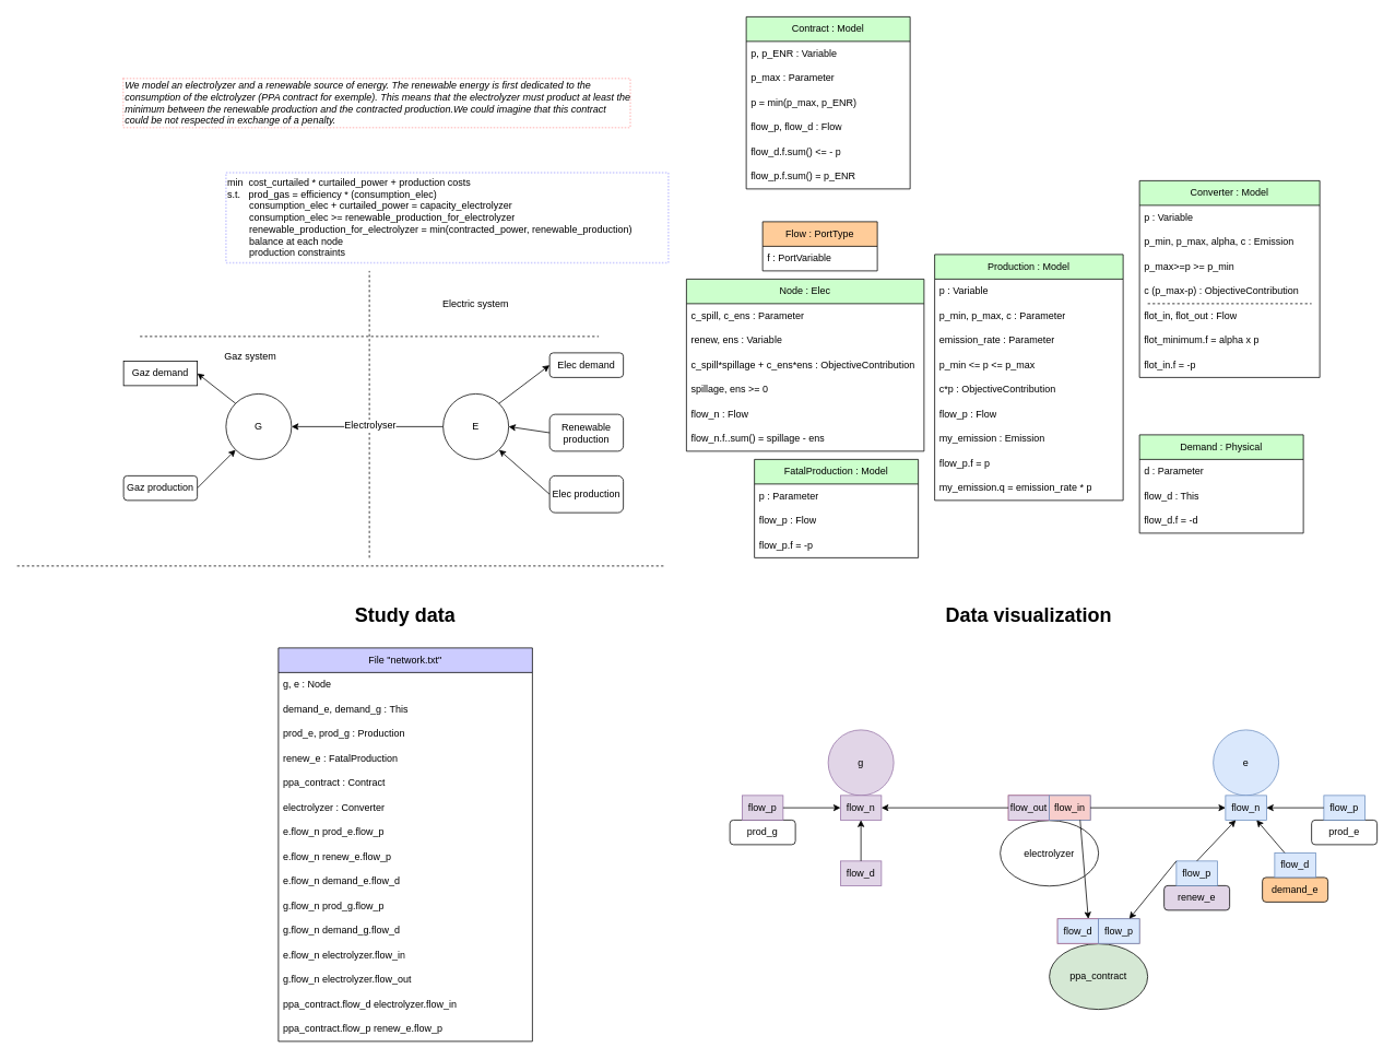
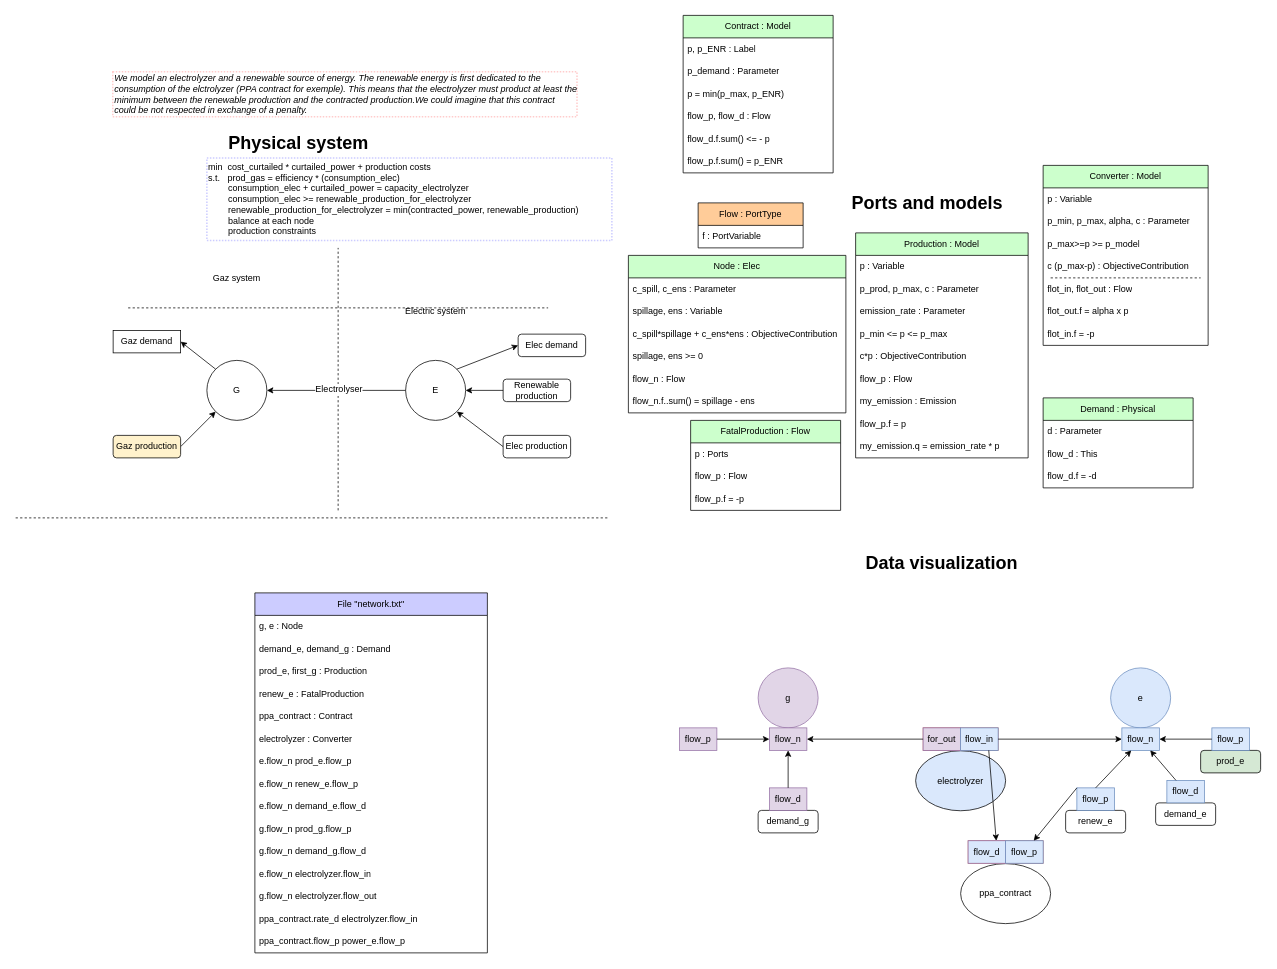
- <mxCell id="115" value="p, p_ENR : Variable" style="text;strokeColor=none;fillColor=none;align=left;verticalAlign=middle;spacingLeft=4;spacingRight=4;overflow=hidden;points=[[0,0.5],[1,0.5]];portConstraint=eastwest;rotatable=0;whiteSpace=wrap;html=1;" parent="114" vertex="1"><mxGeometry y="30" width="200" height="30" as="geometry" /></mxCell>
+ <mxCell id="115" value="p, p_ENR : Label" style="text;strokeColor=none;fillColor=none;align=left;verticalAlign=middle;spacingLeft=4;spacingRight=4;overflow=hidden;points=[[0,0.5],[1,0.5]];portConstraint=eastwest;rotatable=0;whiteSpace=wrap;html=1;" parent="114" vertex="1"><mxGeometry y="30" width="200" height="30" as="geometry" /></mxCell>
- <mxCell id="116" value="p_max : Parameter" style="text;strokeColor=none;fillColor=none;align=left;verticalAlign=middle;spacingLeft=4;spacingRight=4;overflow=hidden;points=[[0,0.5],[1,0.5]];portConstraint=eastwest;rotatable=0;whiteSpace=wrap;html=1;" parent="114" vertex="1"><mxGeometry y="60" width="200" height="30" as="geometry" /></mxCell>
+ <mxCell id="116" value="p_demand : Parameter" style="text;strokeColor=none;fillColor=none;align=left;verticalAlign=middle;spacingLeft=4;spacingRight=4;overflow=hidden;points=[[0,0.5],[1,0.5]];portConstraint=eastwest;rotatable=0;whiteSpace=wrap;html=1;" parent="114" vertex="1"><mxGeometry y="60" width="200" height="30" as="geometry" /></mxCell>
+ <mxCell id="20" value="&lt;h1&gt;Physical system&lt;br&gt;&lt;/h1&gt;" style="text;html=1;strokeColor=none;fillColor=none;spacing=5;spacingTop=-20;whiteSpace=wrap;overflow=hidden;rounded=0;" parent="1" vertex="1"><mxGeometry x="299" y="170" width="250" height="40" as="geometry" /></mxCell>
+ <mxCell id="22" value="&lt;h1&gt;Ports and models&lt;br&gt;&lt;/h1&gt;" style="text;html=1;strokeColor=none;fillColor=none;spacing=5;spacingTop=-20;whiteSpace=wrap;overflow=hidden;rounded=0;" parent="21" vertex="1"><mxGeometry x="230" width="250" height="40" as="geometry" /></mxCell>
- <mxCell id="27" value="p_min, p_max, alpha, c : Emission" style="text;strokeColor=none;fillColor=none;align=left;verticalAlign=middle;spacingLeft=4;spacingRight=4;overflow=hidden;points=[[0,0.5],[1,0.5]];portConstraint=eastwest;rotatable=0;whiteSpace=wrap;html=1;" parent="25" vertex="1"><mxGeometry y="60" width="220" height="30" as="geometry" /></mxCell>
+ <mxCell id="27" value="p_min, p_max, alpha, c : Parameter" style="text;strokeColor=none;fillColor=none;align=left;verticalAlign=middle;spacingLeft=4;spacingRight=4;overflow=hidden;points=[[0,0.5],[1,0.5]];portConstraint=eastwest;rotatable=0;whiteSpace=wrap;html=1;" parent="25" vertex="1"><mxGeometry y="60" width="220" height="30" as="geometry" /></mxCell>
- <mxCell id="28" value="p_max&amp;gt;=p &amp;gt;= p_min" style="text;strokeColor=none;fillColor=none;align=left;verticalAlign=middle;spacingLeft=4;spacingRight=4;overflow=hidden;points=[[0,0.5],[1,0.5]];portConstraint=eastwest;rotatable=0;whiteSpace=wrap;html=1;" parent="25" vertex="1"><mxGeometry y="90" width="220" height="30" as="geometry" /></mxCell>
+ <mxCell id="28" value="p_max&amp;gt;=p &amp;gt;= p_model" style="text;strokeColor=none;fillColor=none;align=left;verticalAlign=middle;spacingLeft=4;spacingRight=4;overflow=hidden;points=[[0,0.5],[1,0.5]];portConstraint=eastwest;rotatable=0;whiteSpace=wrap;html=1;" parent="25" vertex="1"><mxGeometry y="90" width="220" height="30" as="geometry" /></mxCell>
- <mxCell id="5" value="Electric system" style="text;html=1;strokeColor=none;fillColor=none;align=center;verticalAlign=middle;whiteSpace=wrap;rounded=0;" parent="1" vertex="1"><mxGeometry x="525" y="350" width="110" height="40" as="geometry" /></mxCell>
+ <mxCell id="5" value="Electric system" style="text;html=1;strokeColor=none;fillColor=none;align=center;verticalAlign=middle;whiteSpace=wrap;rounded=0;" parent="1" vertex="1"><mxGeometry x="525" y="395" width="110" height="40" as="geometry" /></mxCell>
- <mxCell id="103" value="p_min, p_max, c : Parameter" style="text;strokeColor=none;fillColor=none;align=left;verticalAlign=middle;spacingLeft=4;spacingRight=4;overflow=hidden;points=[[0,0.5],[1,0.5]];portConstraint=eastwest;rotatable=0;whiteSpace=wrap;html=1;" parent="101" vertex="1"><mxGeometry y="60" width="230" height="30" as="geometry" /></mxCell>
+ <mxCell id="103" value="p_prod, p_max, c : Parameter" style="text;strokeColor=none;fillColor=none;align=left;verticalAlign=middle;spacingLeft=4;spacingRight=4;overflow=hidden;points=[[0,0.5],[1,0.5]];portConstraint=eastwest;rotatable=0;whiteSpace=wrap;html=1;" parent="101" vertex="1"><mxGeometry y="60" width="230" height="30" as="geometry" /></mxCell>
- <mxCell id="44" value="renew, ens : Variable" style="text;strokeColor=none;fillColor=none;align=left;verticalAlign=middle;spacingLeft=4;spacingRight=4;overflow=hidden;points=[[0,0.5],[1,0.5]];portConstraint=eastwest;rotatable=0;whiteSpace=wrap;html=1;" parent="42" vertex="1"><mxGeometry y="60" width="290" height="30" as="geometry" /></mxCell>
+ <mxCell id="44" value="spillage, ens : Variable" style="text;strokeColor=none;fillColor=none;align=left;verticalAlign=middle;spacingLeft=4;spacingRight=4;overflow=hidden;points=[[0,0.5],[1,0.5]];portConstraint=eastwest;rotatable=0;whiteSpace=wrap;html=1;" parent="42" vertex="1"><mxGeometry y="60" width="290" height="30" as="geometry" /></mxCell>
- <mxCell id="32" value="flot_minimum.f = alpha x p" style="text;strokeColor=none;fillColor=none;align=left;verticalAlign=middle;spacingLeft=4;spacingRight=4;overflow=hidden;points=[[0,0.5],[1,0.5]];portConstraint=eastwest;rotatable=0;whiteSpace=wrap;html=1;" parent="25" vertex="1"><mxGeometry y="180" width="220" height="30" as="geometry" /></mxCell>
+ <mxCell id="32" value="flot_out.f = alpha x p" style="text;strokeColor=none;fillColor=none;align=left;verticalAlign=middle;spacingLeft=4;spacingRight=4;overflow=hidden;points=[[0,0.5],[1,0.5]];portConstraint=eastwest;rotatable=0;whiteSpace=wrap;html=1;" parent="25" vertex="1"><mxGeometry y="180" width="220" height="30" as="geometry" /></mxCell>
- <mxCell id="4" value="Gaz system" style="text;html=1;strokeColor=none;fillColor=none;align=center;verticalAlign=middle;whiteSpace=wrap;rounded=0;" parent="1" vertex="1"><mxGeometry x="250" y="415" width="110" height="40" as="geometry" /></mxCell>
+ <mxCell id="4" value="Gaz system" style="text;html=1;strokeColor=none;fillColor=none;align=center;verticalAlign=middle;whiteSpace=wrap;rounded=0;" parent="1" vertex="1"><mxGeometry x="260" y="350" width="110" height="40" as="geometry" /></mxCell>
- <mxCell id="14" value="Elec demand" style="rounded=1;whiteSpace=wrap;html=1;" parent="1" vertex="1"><mxGeometry x="670" y="430" width="90" height="30" as="geometry" /></mxCell>
+ <mxCell id="14" value="Elec demand" style="rounded=1;whiteSpace=wrap;html=1;" parent="1" vertex="1"><mxGeometry x="690" y="445" width="90" height="30" as="geometry" /></mxCell>
- <mxCell id="112" value="Renewable production" style="rounded=1;whiteSpace=wrap;html=1;" parent="1" vertex="1"><mxGeometry x="670" y="505" width="90" height="45" as="geometry" /></mxCell>
+ <mxCell id="112" value="Renewable production" style="rounded=1;whiteSpace=wrap;html=1;" parent="1" vertex="1"><mxGeometry x="670" y="505" width="90" height="30" as="geometry" /></mxCell>
- <mxCell id="38" value="FatalProduction : Model" style="swimlane;fontStyle=0;childLayout=stackLayout;horizontal=1;startSize=30;horizontalStack=0;resizeParent=1;resizeParentMax=0;resizeLast=0;collapsible=1;marginBottom=0;whiteSpace=wrap;html=1;fillColor=#CCFFCC;fontColor=#000000;" parent="21" vertex="1"><mxGeometry x="20" y="310" width="200" height="120" as="geometry" /></mxCell>
+ <mxCell id="38" value="FatalProduction : Flow" style="swimlane;fontStyle=0;childLayout=stackLayout;horizontal=1;startSize=30;horizontalStack=0;resizeParent=1;resizeParentMax=0;resizeLast=0;collapsible=1;marginBottom=0;whiteSpace=wrap;html=1;fillColor=#CCFFCC;fontColor=#000000;" parent="21" vertex="1"><mxGeometry x="20" y="310" width="200" height="120" as="geometry" /></mxCell>
- <mxCell id="12" value="Gaz production" style="rounded=1;whiteSpace=wrap;html=1;" parent="1" vertex="1"><mxGeometry x="150" y="580" width="90" height="30" as="geometry" /></mxCell>
+ <mxCell id="12" value="Gaz production" style="rounded=1;whiteSpace=wrap;html=1;fillColor=#fff2cc;" parent="1" vertex="1"><mxGeometry x="150" y="580" width="90" height="30" as="geometry" /></mxCell>
- <mxCell id="13" value="Elec production" style="rounded=1;whiteSpace=wrap;html=1;" parent="1" vertex="1"><mxGeometry x="670" y="580" width="90" height="45" as="geometry" /></mxCell>
+ <mxCell id="13" value="Elec production" style="rounded=1;whiteSpace=wrap;html=1;" parent="1" vertex="1"><mxGeometry x="670" y="580" width="90" height="30" as="geometry" /></mxCell>
- <mxCell id="39" value="p : Parameter" style="text;strokeColor=none;fillColor=none;align=left;verticalAlign=middle;spacingLeft=4;spacingRight=4;overflow=hidden;points=[[0,0.5],[1,0.5]];portConstraint=eastwest;rotatable=0;whiteSpace=wrap;html=1;" parent="38" vertex="1"><mxGeometry y="30" width="200" height="30" as="geometry" /></mxCell>
+ <mxCell id="39" value="p : Ports" style="text;strokeColor=none;fillColor=none;align=left;verticalAlign=middle;spacingLeft=4;spacingRight=4;overflow=hidden;points=[[0,0.5],[1,0.5]];portConstraint=eastwest;rotatable=0;whiteSpace=wrap;html=1;" parent="38" vertex="1"><mxGeometry y="30" width="200" height="30" as="geometry" /></mxCell>
- <mxCell id="66" value="&lt;h1&gt;Study data&lt;br&gt;&lt;/h1&gt;" style="text;html=1;strokeColor=none;fillColor=none;spacing=5;spacingTop=-20;whiteSpace=wrap;overflow=hidden;rounded=0;align=center;" parent="49" vertex="1"><mxGeometry x="250" width="250" height="40" as="geometry" /></mxCell>
- <mxCell id="52" value="demand_e, demand_g : This" style="text;strokeColor=none;fillColor=none;align=left;verticalAlign=middle;spacingLeft=4;spacingRight=4;overflow=hidden;points=[[0,0.5],[1,0.5]];portConstraint=eastwest;rotatable=0;whiteSpace=wrap;html=1;" parent="50" vertex="1"><mxGeometry y="60" width="310" height="30" as="geometry" /></mxCell>
+ <mxCell id="52" value="demand_e, demand_g : Demand" style="text;strokeColor=none;fillColor=none;align=left;verticalAlign=middle;spacingLeft=4;spacingRight=4;overflow=hidden;points=[[0,0.5],[1,0.5]];portConstraint=eastwest;rotatable=0;whiteSpace=wrap;html=1;" parent="50" vertex="1"><mxGeometry y="60" width="310" height="30" as="geometry" /></mxCell>
- <mxCell id="53" value="prod_e, prod_g : Production" style="text;strokeColor=none;fillColor=none;align=left;verticalAlign=middle;spacingLeft=4;spacingRight=4;overflow=hidden;points=[[0,0.5],[1,0.5]];portConstraint=eastwest;rotatable=0;whiteSpace=wrap;html=1;" parent="50" vertex="1"><mxGeometry y="90" width="310" height="30" as="geometry" /></mxCell>
+ <mxCell id="53" value="prod_e, first_g : Production" style="text;strokeColor=none;fillColor=none;align=left;verticalAlign=middle;spacingLeft=4;spacingRight=4;overflow=hidden;points=[[0,0.5],[1,0.5]];portConstraint=eastwest;rotatable=0;whiteSpace=wrap;html=1;" parent="50" vertex="1"><mxGeometry y="90" width="310" height="30" as="geometry" /></mxCell>
- <mxCell id="78" value="flow_out" style="rounded=0;whiteSpace=wrap;html=1;fillColor=#e1d5e7;strokeColor=#9673a6;" parent="77" vertex="1"><mxGeometry width="50" height="30" as="geometry" /></mxCell>
+ <mxCell id="78" value="for_out" style="rounded=0;whiteSpace=wrap;html=1;fillColor=#e1d5e7;strokeColor=#9673a6;" parent="77" vertex="1"><mxGeometry width="50" height="30" as="geometry" /></mxCell>
- <mxCell id="79" value="flow_in" style="rounded=0;whiteSpace=wrap;html=1;fillColor=#f8cecc;strokeColor=#6c8ebf;" parent="77" vertex="1"><mxGeometry x="50" width="50" height="30" as="geometry" /></mxCell>
+ <mxCell id="79" value="flow_in" style="rounded=0;whiteSpace=wrap;html=1;fillColor=#dae8fc;strokeColor=#6c8ebf;" parent="77" vertex="1"><mxGeometry x="50" width="50" height="30" as="geometry" /></mxCell>
- <mxCell id="90" value="prod_g" style="rounded=1;whiteSpace=wrap;html=1;container=0;" parent="89" vertex="1"><mxGeometry y="30" width="80" height="30" as="geometry" /></mxCell>
- <mxCell id="81" value="prod_e" style="rounded=1;whiteSpace=wrap;html=1;container=0;" parent="80" vertex="1"><mxGeometry y="30" width="80" height="30" as="geometry" /></mxCell>
+ <mxCell id="81" value="prod_e" style="rounded=1;whiteSpace=wrap;html=1;container=0;fillColor=#d5e8d4;" parent="80" vertex="1"><mxGeometry y="30" width="80" height="30" as="geometry" /></mxCell>
- <mxCell id="76" value="electrolyzer" style="ellipse;whiteSpace=wrap;html=1;" parent="75" vertex="1"><mxGeometry y="30.5" width="120" height="80" as="geometry" /></mxCell>
+ <mxCell id="76" value="electrolyzer" style="ellipse;whiteSpace=wrap;html=1;fillColor=#dae8fc;" parent="75" vertex="1"><mxGeometry y="30.5" width="120" height="80" as="geometry" /></mxCell>
- <mxCell id="84" value="demand_e" style="rounded=1;whiteSpace=wrap;html=1;container=0;fillColor=#ffcc99;" parent="83" vertex="1"><mxGeometry x="60" y="20" width="80" height="30" as="geometry" /></mxCell>
+ <mxCell id="84" value="demand_e" style="rounded=1;whiteSpace=wrap;html=1;container=0;" parent="83" vertex="1"><mxGeometry x="60" y="20" width="80" height="30" as="geometry" /></mxCell>
+ <mxCell id="87" value="demand_g" style="rounded=1;whiteSpace=wrap;html=1;container=0;" parent="86" vertex="1"><mxGeometry y="30" width="80" height="30" as="geometry" /></mxCell>
- <mxCell id="98" value="renew_e" style="rounded=1;whiteSpace=wrap;html=1;container=0;fillColor=#e1d5e7;" parent="68" vertex="1"><mxGeometry x="530" y="220" width="80" height="30" as="geometry" /></mxCell>
+ <mxCell id="98" value="renew_e" style="rounded=1;whiteSpace=wrap;html=1;container=0;" parent="68" vertex="1"><mxGeometry x="530" y="220" width="80" height="30" as="geometry" /></mxCell>
- <mxCell id="122" value="ppa_contract" style="ellipse;whiteSpace=wrap;html=1;fillColor=#d5e8d4;" parent="121" vertex="1"><mxGeometry y="30.5" width="120" height="80" as="geometry" /></mxCell>
+ <mxCell id="122" value="ppa_contract" style="ellipse;whiteSpace=wrap;html=1;" parent="121" vertex="1"><mxGeometry y="30.5" width="120" height="80" as="geometry" /></mxCell>
- <mxCell id="64" value="ppa_contract.flow_d electrolyzer.flow_in" style="text;strokeColor=none;fillColor=none;align=left;verticalAlign=middle;spacingLeft=4;spacingRight=4;overflow=hidden;points=[[0,0.5],[1,0.5]];portConstraint=eastwest;rotatable=0;whiteSpace=wrap;html=1;" parent="50" vertex="1"><mxGeometry y="420" width="310" height="30" as="geometry" /></mxCell>
+ <mxCell id="64" value="ppa_contract.rate_d electrolyzer.flow_in" style="text;strokeColor=none;fillColor=none;align=left;verticalAlign=middle;spacingLeft=4;spacingRight=4;overflow=hidden;points=[[0,0.5],[1,0.5]];portConstraint=eastwest;rotatable=0;whiteSpace=wrap;html=1;" parent="50" vertex="1"><mxGeometry y="420" width="310" height="30" as="geometry" /></mxCell>
- <mxCell id="65" value="ppa_contract.flow_p renew_e.flow_p" style="text;strokeColor=none;fillColor=none;align=left;verticalAlign=middle;spacingLeft=4;spacingRight=4;overflow=hidden;points=[[0,0.5],[1,0.5]];portConstraint=eastwest;rotatable=0;whiteSpace=wrap;html=1;" parent="50" vertex="1"><mxGeometry y="450" width="310" height="30" as="geometry" /></mxCell>
+ <mxCell id="65" value="ppa_contract.flow_p power_e.flow_p" style="text;strokeColor=none;fillColor=none;align=left;verticalAlign=middle;spacingLeft=4;spacingRight=4;overflow=hidden;points=[[0,0.5],[1,0.5]];portConstraint=eastwest;rotatable=0;whiteSpace=wrap;html=1;" parent="50" vertex="1"><mxGeometry y="450" width="310" height="30" as="geometry" /></mxCell>
